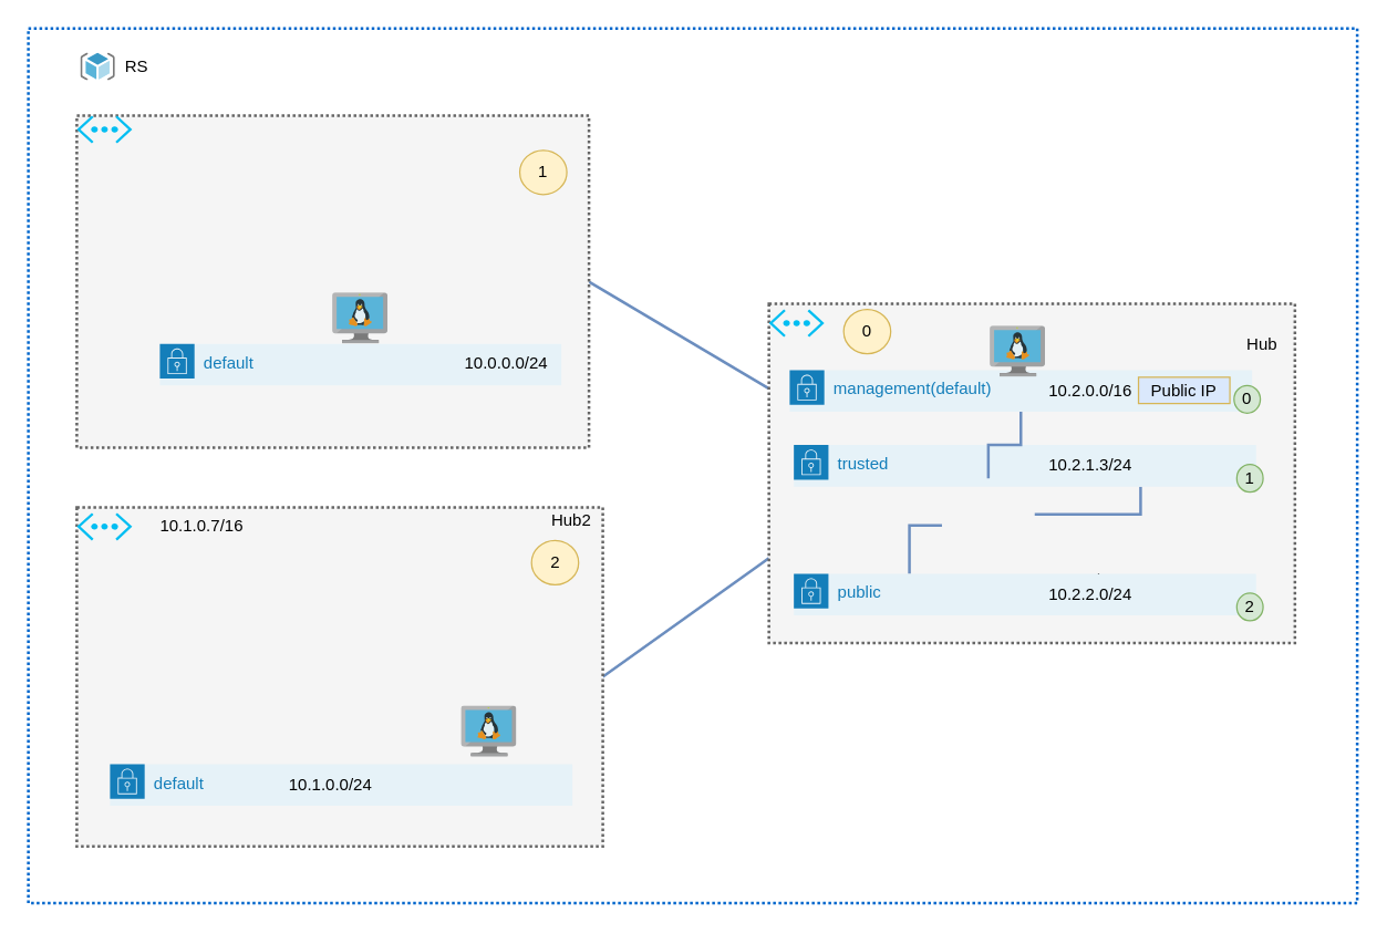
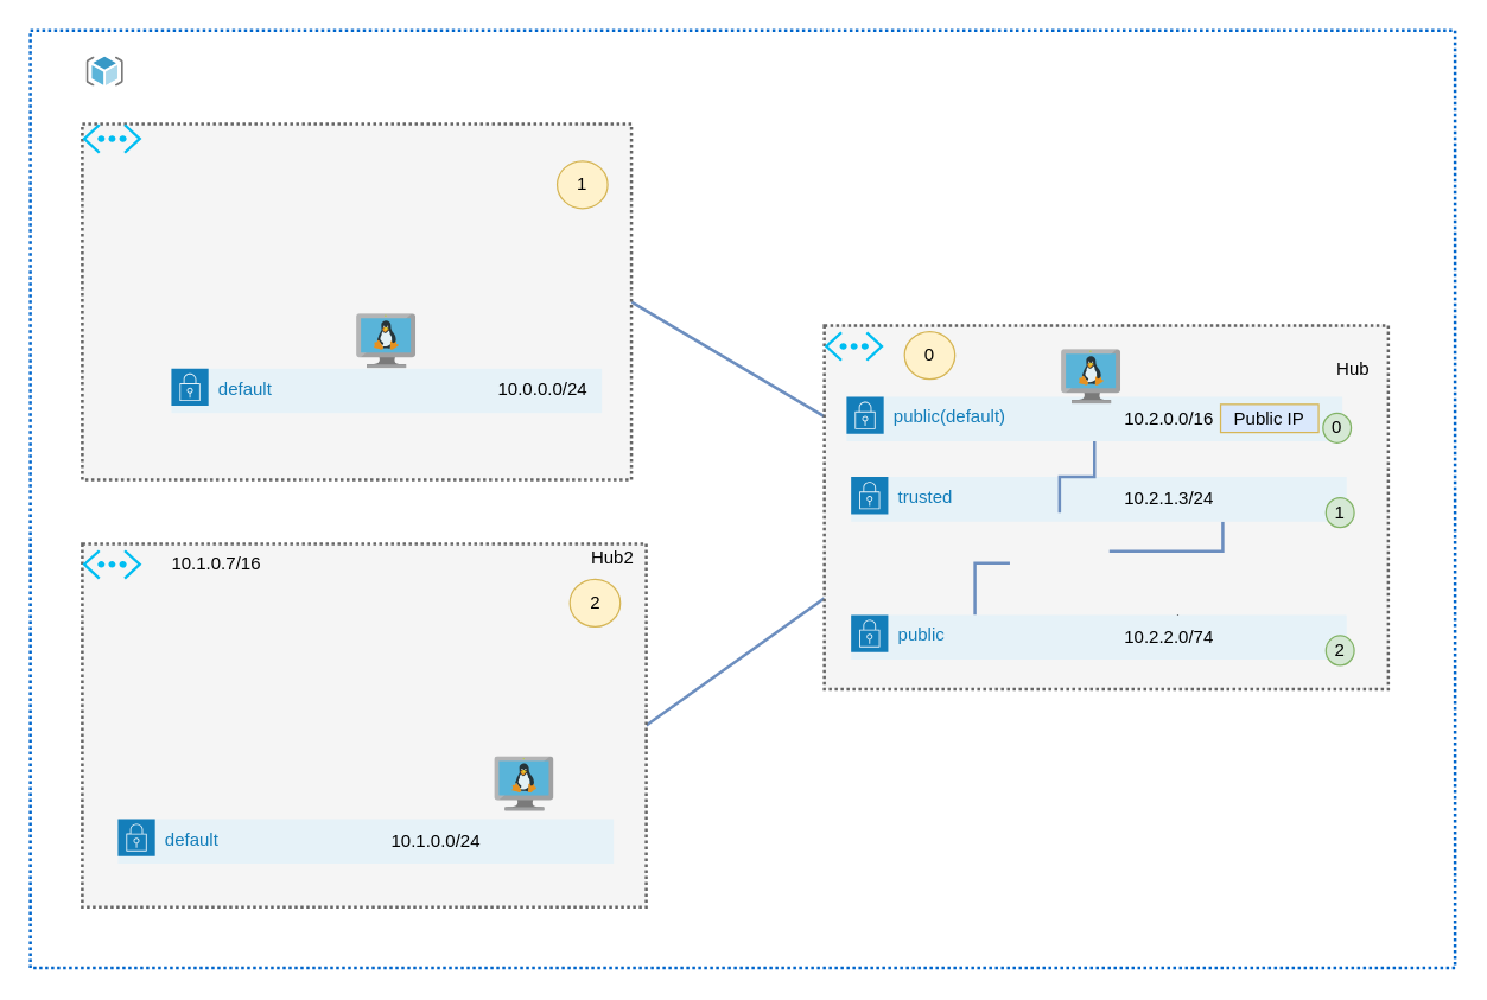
- <mxCell id="17" value="RS" style="text;html=1;resizable=0;autosize=1;align=center;verticalAlign=middle;points=[];fillColor=none;strokeColor=none;rounded=0;dashed=1;" parent="1" vertex="1"><mxGeometry x="83" y="38" width="30" height="20" as="geometry" /></mxCell>
- <mxCell id="21" value="management(default)" style="points=[[0,0],[0.25,0],[0.5,0],[0.75,0],[1,0],[1,0.25],[1,0.5],[1,0.75],[1,1],[0.75,1],[0.5,1],[0.25,1],[0,1],[0,0.75],[0,0.5],[0,0.25]];outlineConnect=0;gradientColor=none;html=1;whiteSpace=wrap;fontSize=12;fontStyle=0;shape=mxgraph.aws4.group;grIcon=mxgraph.aws4.group_security_group;grStroke=0;strokeColor=#147EBA;fillColor=#E6F2F8;verticalAlign=top;align=left;spacingLeft=30;fontColor=#147EBA;dashed=0;" parent="1" vertex="1"><mxGeometry x="570" y="267" width="334" height="30" as="geometry" /></mxCell>
+ <mxCell id="21" value="public(default)" style="points=[[0,0],[0.25,0],[0.5,0],[0.75,0],[1,0],[1,0.25],[1,0.5],[1,0.75],[1,1],[0.75,1],[0.5,1],[0.25,1],[0,1],[0,0.75],[0,0.5],[0,0.25]];outlineConnect=0;gradientColor=none;html=1;whiteSpace=wrap;fontSize=12;fontStyle=0;shape=mxgraph.aws4.group;grIcon=mxgraph.aws4.group_security_group;grStroke=0;strokeColor=#147EBA;fillColor=#E6F2F8;verticalAlign=top;align=left;spacingLeft=30;fontColor=#147EBA;dashed=0;" parent="1" vertex="1"><mxGeometry x="570" y="267" width="334" height="30" as="geometry" /></mxCell>
- <mxCell id="33" value="10.2.2.0/24" style="text;html=1;resizable=0;autosize=1;align=center;verticalAlign=middle;points=[];fillColor=none;strokeColor=none;rounded=0;dashed=1;" vertex="1" parent="1"><mxGeometry x="752" y="420" width="70" height="18" as="geometry" /></mxCell>
+ <mxCell id="33" value="10.2.2.0/74" style="text;html=1;resizable=0;autosize=1;align=center;verticalAlign=middle;points=[];fillColor=none;strokeColor=none;rounded=0;dashed=1;" vertex="1" parent="1"><mxGeometry x="752" y="420" width="70" height="18" as="geometry" /></mxCell>
- <mxCell id="13" value="10.1.0.0/24" style="text;html=1;resizable=0;autosize=1;align=center;verticalAlign=middle;points=[];fillColor=none;strokeColor=none;rounded=0;dashed=1;" parent="1" vertex="1"><mxGeometry x="203" y="557.53" width="70" height="18" as="geometry" /></mxCell>
+ <mxCell id="13" value="10.1.0.0/24" style="text;html=1;resizable=0;autosize=1;align=center;verticalAlign=middle;points=[];fillColor=none;strokeColor=none;rounded=0;dashed=1;" parent="1" vertex="1"><mxGeometry x="258" y="557.53" width="70" height="18" as="geometry" /></mxCell>
